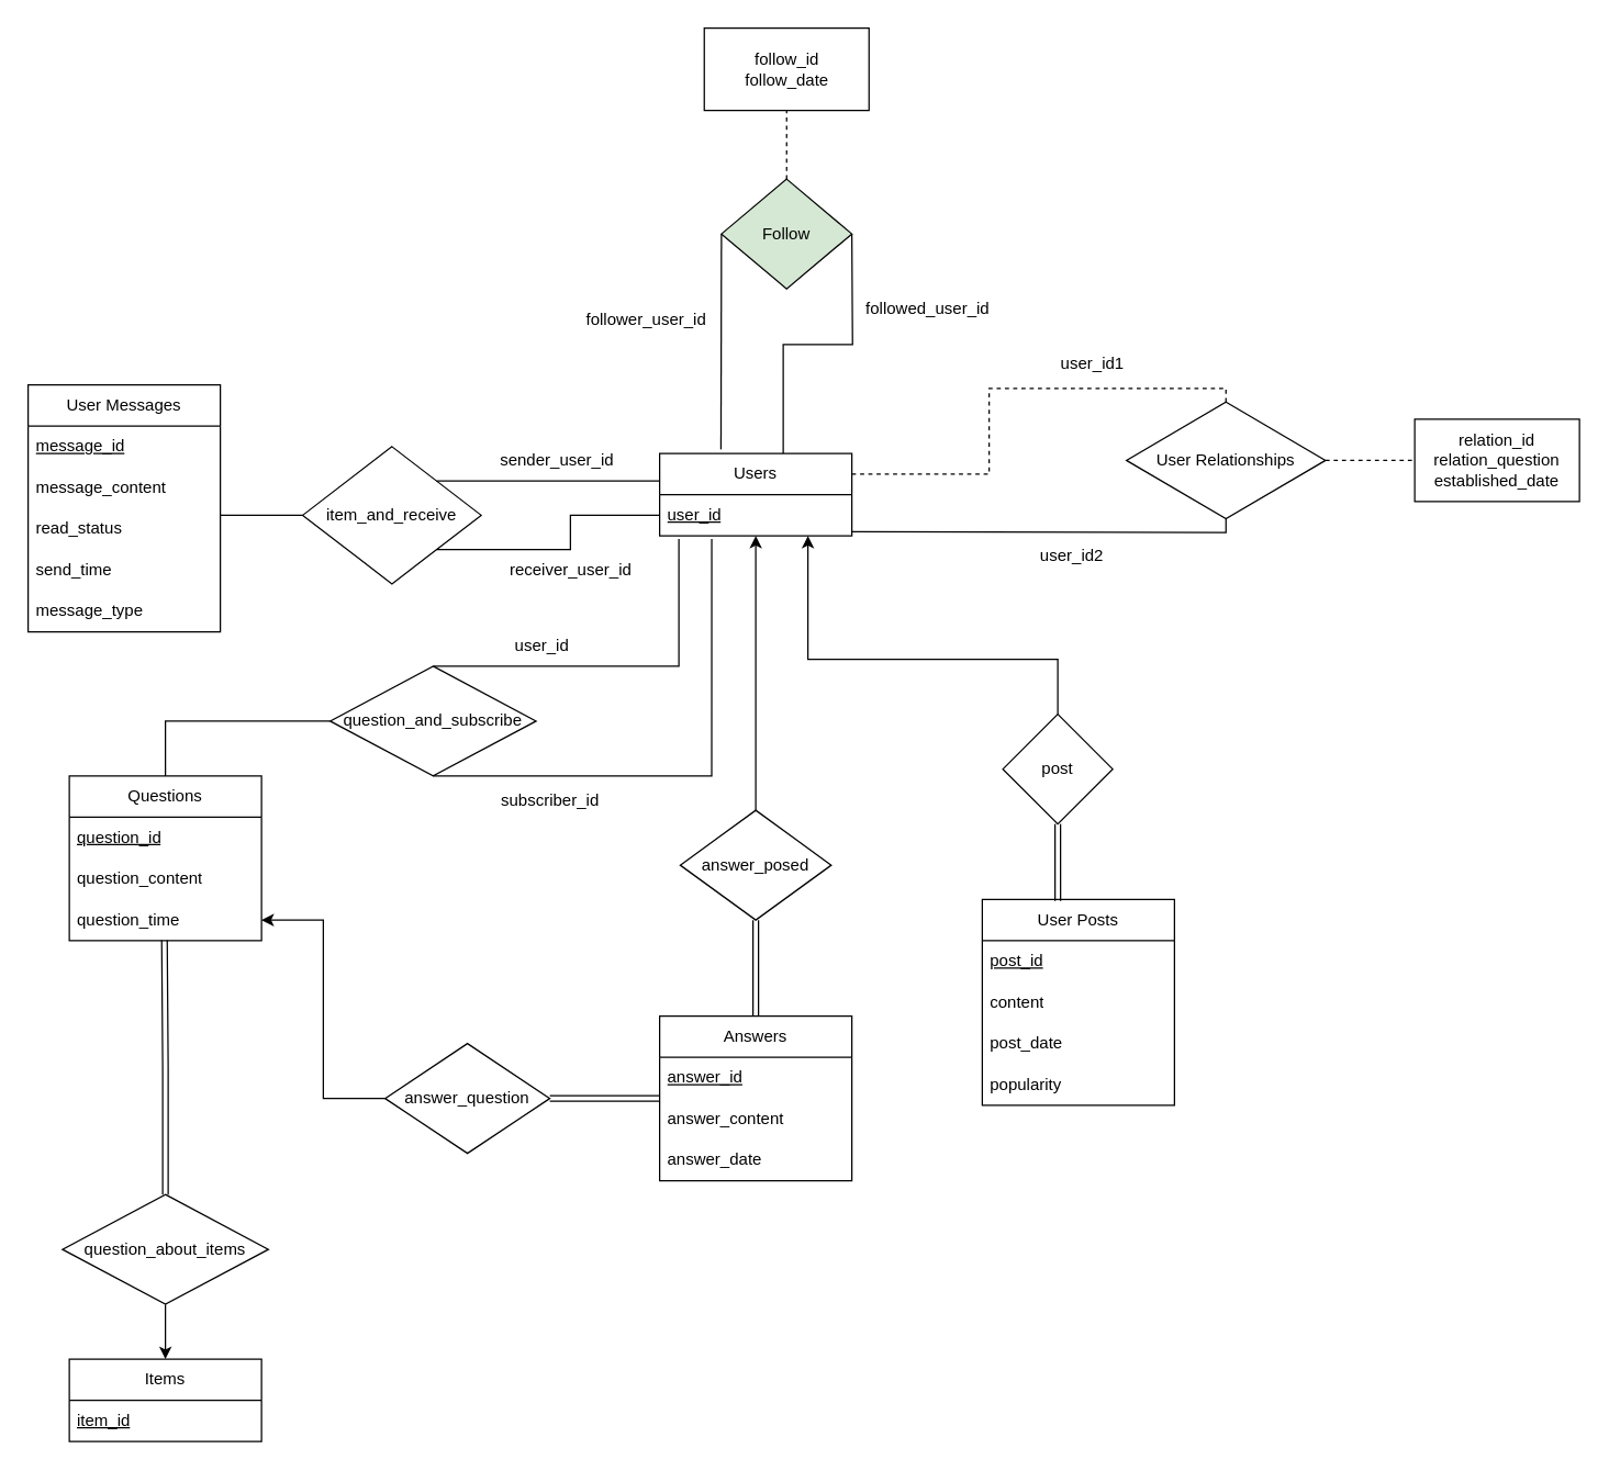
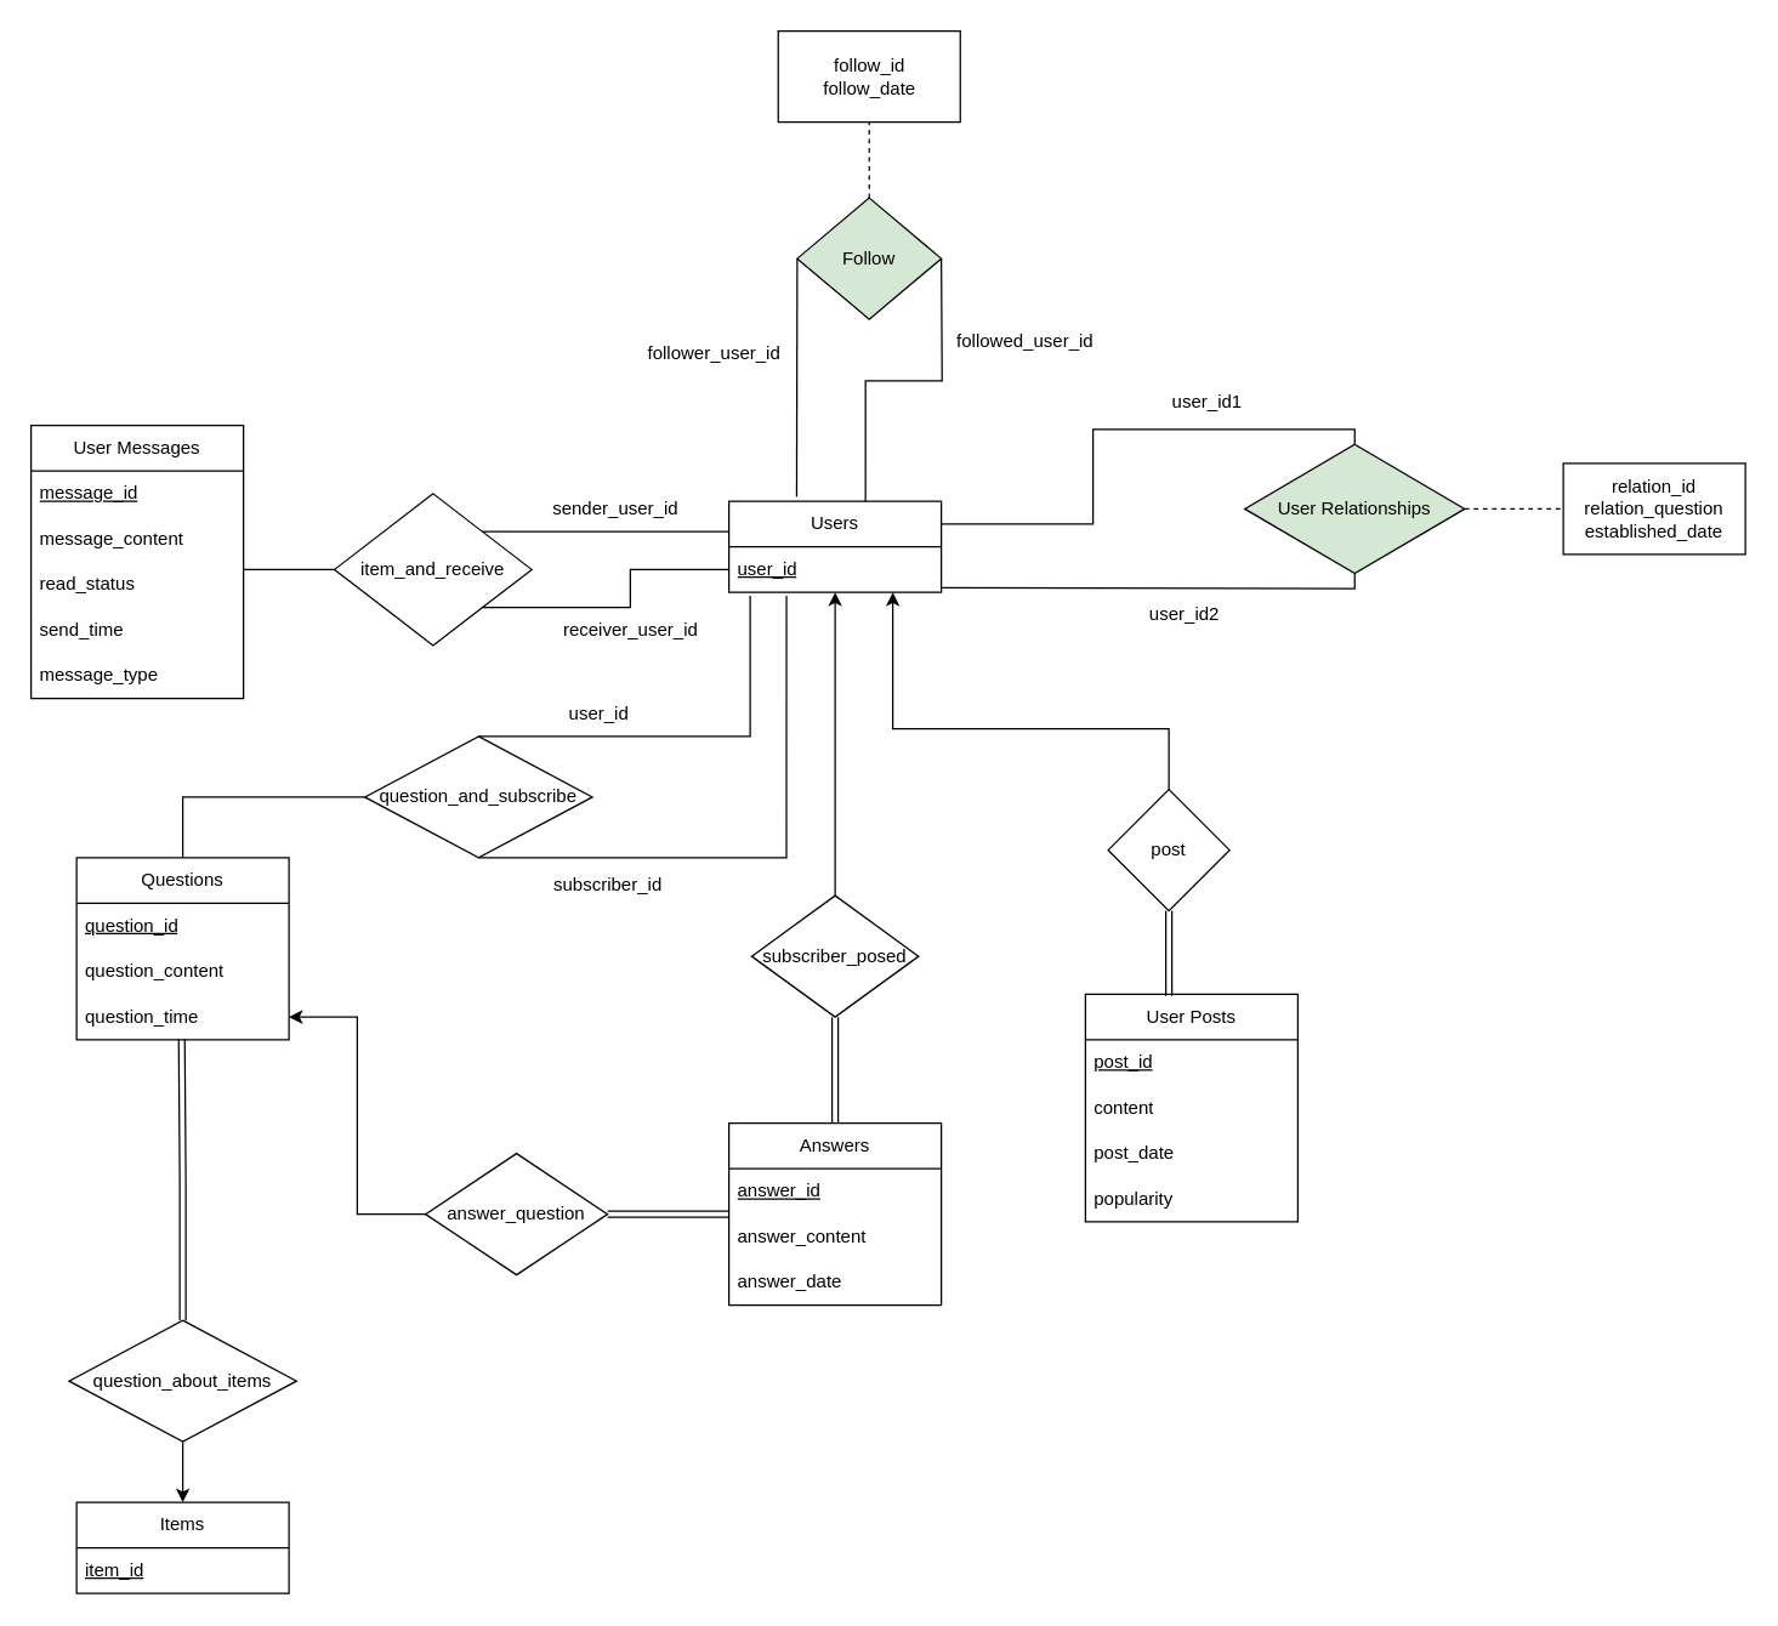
- <mxCell id="42" value="" style="endArrow=none;html=1;rounded=0;entryX=1;entryY=0.25;entryDx=0;entryDy=0;exitX=0.5;exitY=0;exitDx=0;exitDy=0;edgeStyle=orthogonalEdgeStyle;dashed=1;" edge="1" parent="1" source="19" target="2"><mxGeometry width="50" height="50" relative="1" as="geometry"><mxPoint x="820" y="325" as="sourcePoint" /><mxPoint x="870" y="275" as="targetPoint" /></mxGeometry></mxCell>
+ <mxCell id="42" value="" style="endArrow=none;html=1;rounded=0;entryX=1;entryY=0.25;entryDx=0;entryDy=0;exitX=0.5;exitY=0;exitDx=0;exitDy=0;edgeStyle=orthogonalEdgeStyle;" edge="1" parent="1" source="19" target="2"><mxGeometry width="50" height="50" relative="1" as="geometry"><mxPoint x="820" y="325" as="sourcePoint" /><mxPoint x="870" y="275" as="targetPoint" /></mxGeometry></mxCell>
- <mxCell id="19" value="User Relationships" style="rhombus;whiteSpace=wrap;html=1;" parent="1" vertex="1"><mxGeometry x="820" y="292.5" width="145" height="85" as="geometry" /></mxCell>
+ <mxCell id="19" value="User Relationships" style="rhombus;whiteSpace=wrap;html=1;fillColor=#d5e8d4;" parent="1" vertex="1"><mxGeometry x="820" y="292.5" width="145" height="85" as="geometry" /></mxCell>
- <mxCell id="30" value="answer_posed" style="rhombus;whiteSpace=wrap;html=1;" parent="1" vertex="1"><mxGeometry x="495" y="590" width="110" height="80" as="geometry" /></mxCell>
+ <mxCell id="30" value="subscriber_posed" style="rhombus;whiteSpace=wrap;html=1;" parent="1" vertex="1"><mxGeometry x="495" y="590" width="110" height="80" as="geometry" /></mxCell>
